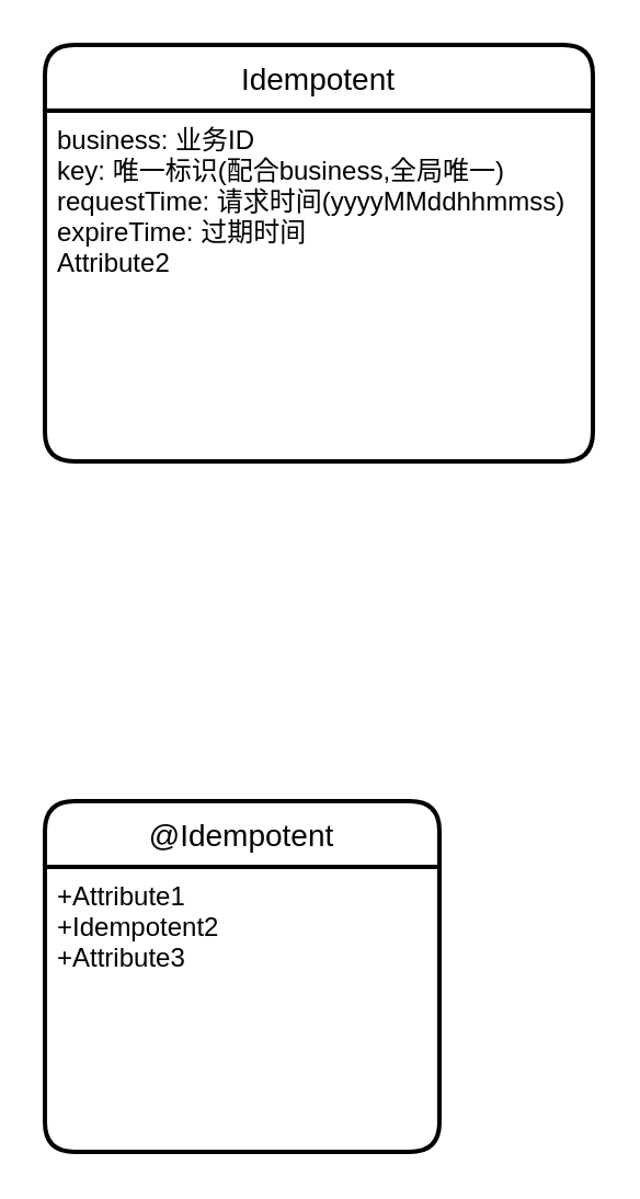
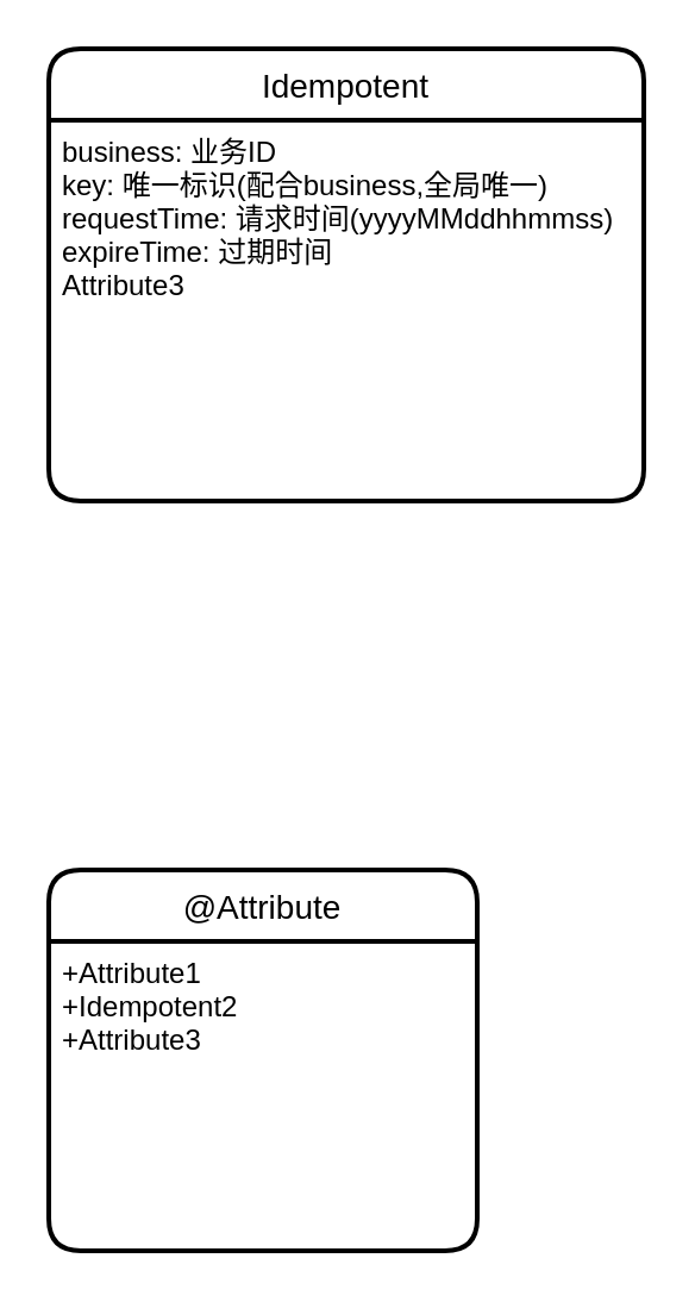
- <mxCell id="5" value="business: 业务ID&#10;key: 唯一标识(配合business,全局唯一)&#10;requestTime: 请求时间(yyyyMMddhhmmss)&#10;expireTime: 过期时间&#10;Attribute2" style="align=left;strokeColor=none;fillColor=none;spacingLeft=4;fontSize=12;verticalAlign=top;resizable=0;rotatable=0;part=1;" vertex="1" parent="4"><mxGeometry y="30" width="250" height="160" as="geometry" /></mxCell>
+ <mxCell id="5" value="business: 业务ID&#10;key: 唯一标识(配合business,全局唯一)&#10;requestTime: 请求时间(yyyyMMddhhmmss)&#10;expireTime: 过期时间&#10;Attribute3" style="align=left;strokeColor=none;fillColor=none;spacingLeft=4;fontSize=12;verticalAlign=top;resizable=0;rotatable=0;part=1;" vertex="1" parent="4"><mxGeometry y="30" width="250" height="160" as="geometry" /></mxCell>
- <mxCell id="2" value="@Idempotent" style="swimlane;childLayout=stackLayout;horizontal=1;startSize=30;horizontalStack=0;rounded=1;fontSize=14;fontStyle=0;strokeWidth=2;resizeParent=0;resizeLast=1;shadow=0;dashed=0;align=center;" vertex="1" parent="1"><mxGeometry x="20" y="365" width="180" height="160" as="geometry" /></mxCell>
+ <mxCell id="2" value="@Attribute" style="swimlane;childLayout=stackLayout;horizontal=1;startSize=30;horizontalStack=0;rounded=1;fontSize=14;fontStyle=0;strokeWidth=2;resizeParent=0;resizeLast=1;shadow=0;dashed=0;align=center;" vertex="1" parent="1"><mxGeometry x="20" y="365" width="180" height="160" as="geometry" /></mxCell>
